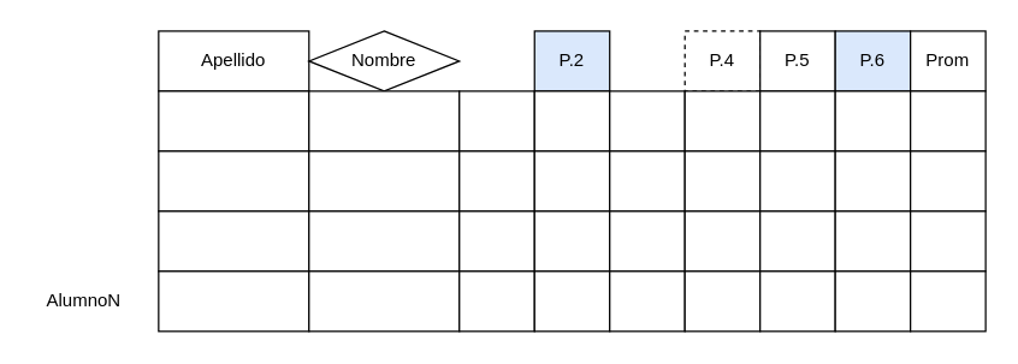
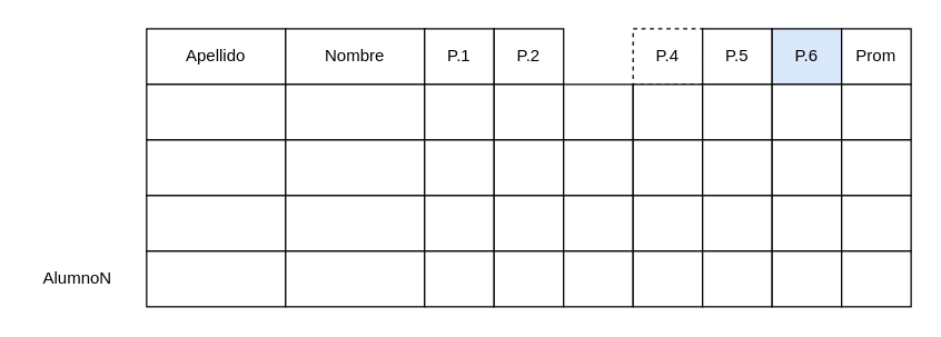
- <mxCell id="3" value="Nombre" style="rhombus;whiteSpace=wrap;html=1;" vertex="1" parent="1"><mxGeometry x="205" y="20" width="100" height="40" as="geometry" /></mxCell>
+ <mxCell id="3" value="Nombre" style="rounded=0;whiteSpace=wrap;html=1;" vertex="1" parent="1"><mxGeometry x="205" y="20" width="100" height="40" as="geometry" /></mxCell>
+ <mxCell id="4" value="P.1" style="rounded=0;whiteSpace=wrap;html=1;" vertex="1" parent="1"><mxGeometry x="305" y="20" width="50" height="40" as="geometry" /></mxCell>
- <mxCell id="5" value="P.2" style="rounded=0;whiteSpace=wrap;html=1;fillColor=#dae8fc;" vertex="1" parent="1"><mxGeometry x="355" y="20" width="50" height="40" as="geometry" /></mxCell>
+ <mxCell id="5" value="P.2" style="rounded=0;whiteSpace=wrap;html=1;" vertex="1" parent="1"><mxGeometry x="355" y="20" width="50" height="40" as="geometry" /></mxCell>
